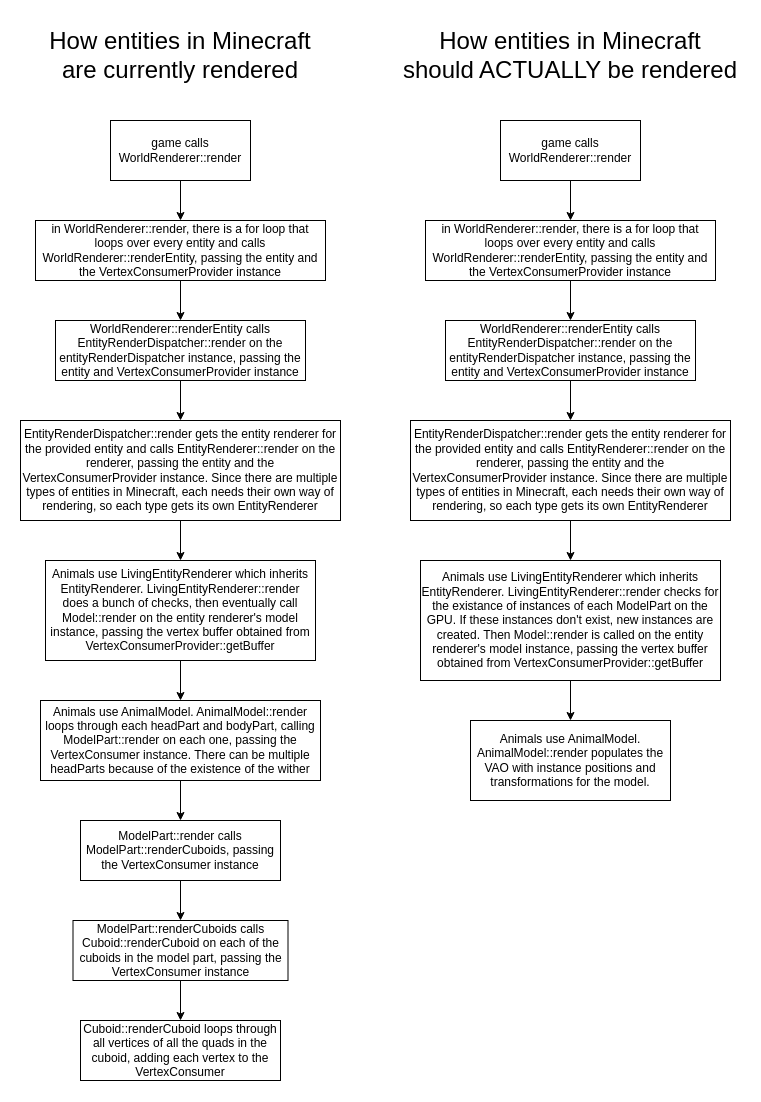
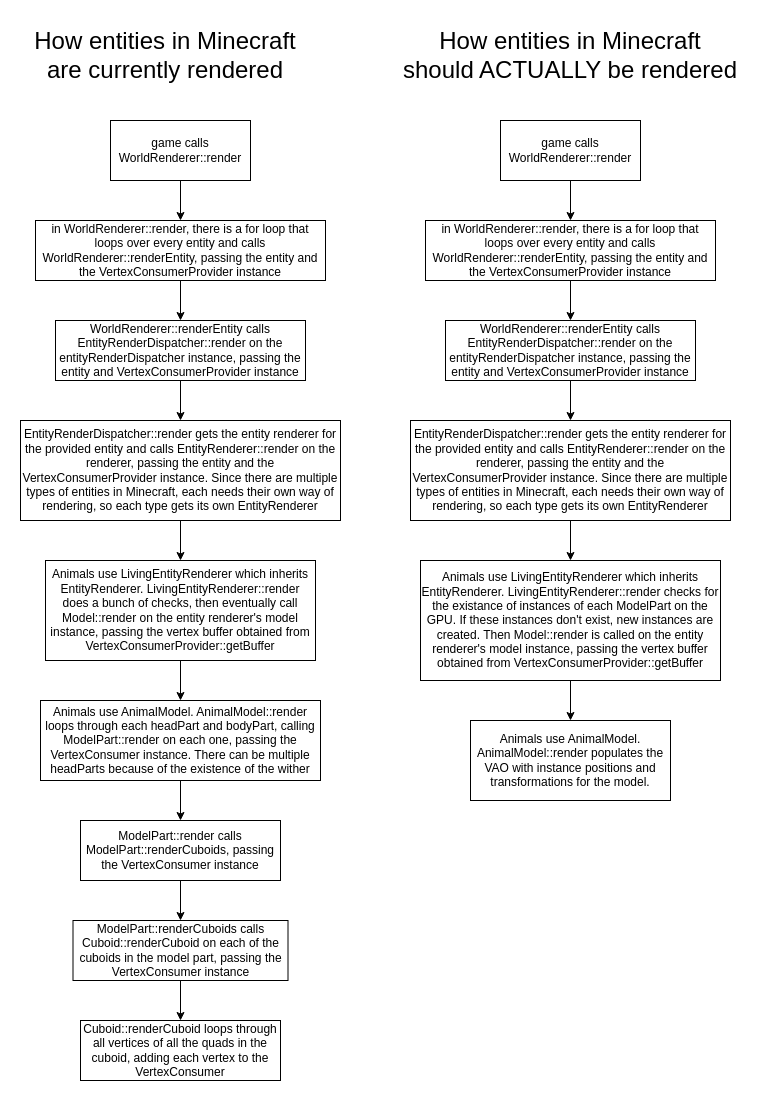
- <mxCell id="30" value="&lt;font style=&quot;font-size: 24px;&quot;&gt;How entities in Minecraft are currently rendered&lt;/font&gt;" style="text;html=1;strokeColor=none;fillColor=none;align=center;verticalAlign=middle;whiteSpace=wrap;rounded=0;" vertex="1" parent="1"><mxGeometry x="45" y="20" width="270" height="70" as="geometry" /></mxCell>
+ <mxCell id="30" value="&lt;font style=&quot;font-size: 24px;&quot;&gt;How entities in Minecraft are currently rendered&lt;/font&gt;" style="text;html=1;strokeColor=none;fillColor=none;align=center;verticalAlign=middle;whiteSpace=wrap;rounded=0;" vertex="1" parent="1"><mxGeometry x="30" y="20" width="270" height="70" as="geometry" /></mxCell>
